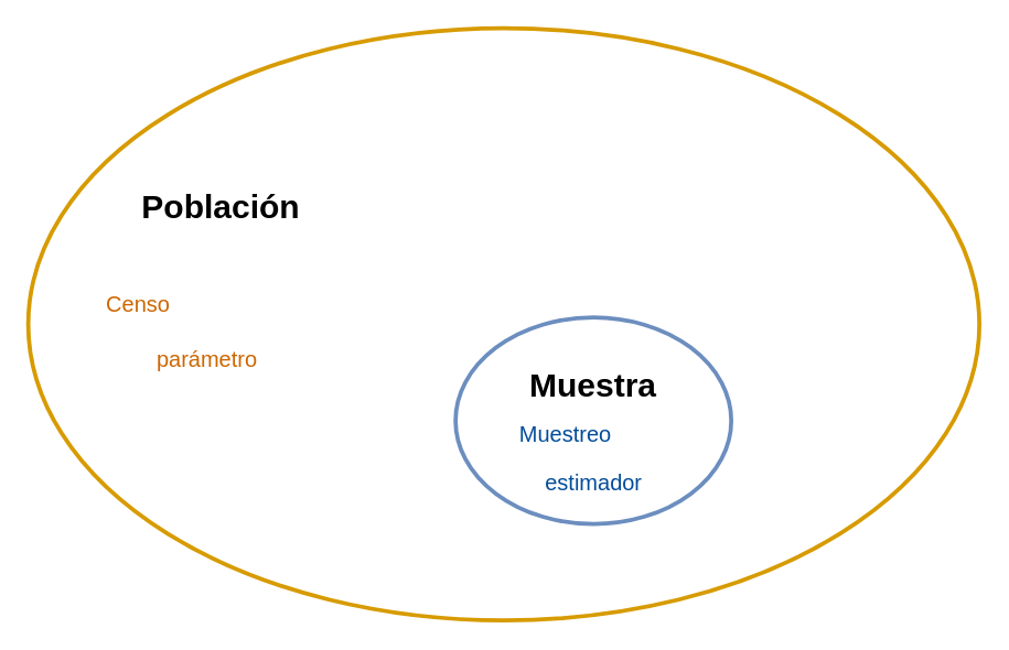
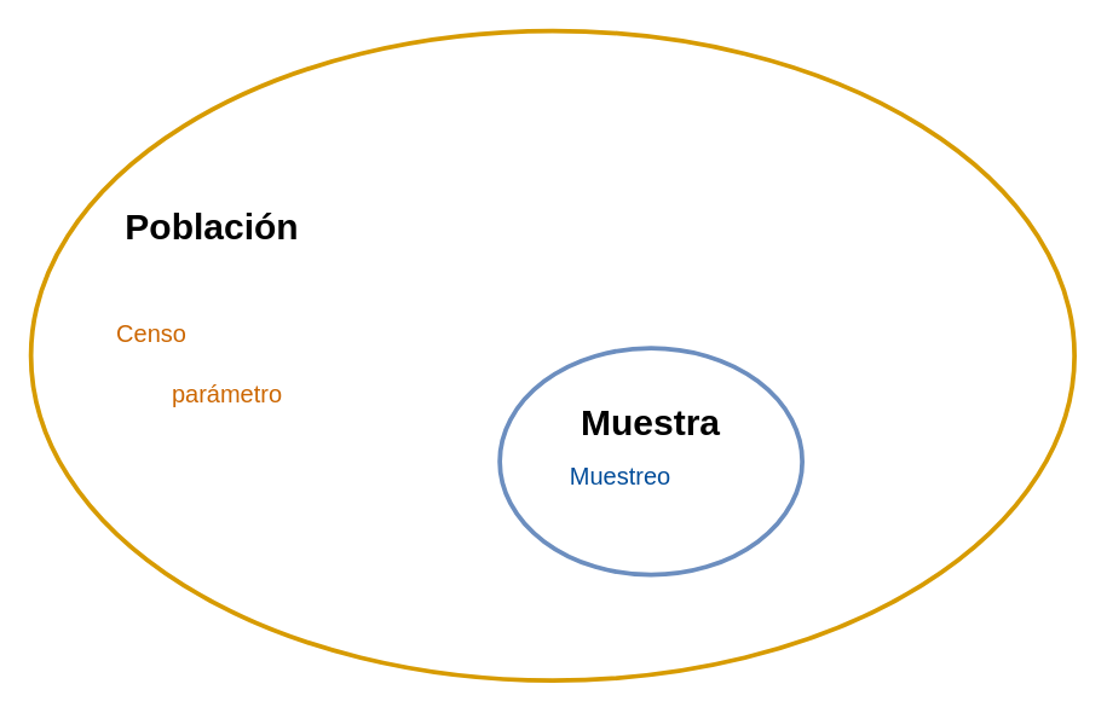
- <mxCell id="4" value="&lt;b&gt;&lt;font style=&quot;font-size: 24px&quot;&gt;Población&lt;/font&gt;&lt;/b&gt;" style="rounded=0;whiteSpace=wrap;html=1;fillColor=none;strokeColor=none;" parent="1" vertex="1"><mxGeometry x="100" y="120" width="120" height="60" as="geometry" /></mxCell>
+ <mxCell id="4" value="&lt;b&gt;&lt;font style=&quot;font-size: 24px&quot;&gt;Población&lt;/font&gt;&lt;/b&gt;" style="rounded=0;whiteSpace=wrap;html=1;fillColor=none;strokeColor=none;" parent="1" vertex="1"><mxGeometry x="80" y="120" width="120" height="60" as="geometry" /></mxCell>
- <mxCell id="9" value="&lt;font size=&quot;1&quot; color=&quot;#004c99&quot;&gt;&lt;span style=&quot;font-size: 16px&quot;&gt;estimador&lt;/span&gt;&lt;/font&gt;" style="rounded=0;whiteSpace=wrap;html=1;strokeColor=none;fillColor=none;fontStyle=0" parent="1" vertex="1"><mxGeometry x="383.5" y="330" width="93" height="40" as="geometry" /></mxCell>
